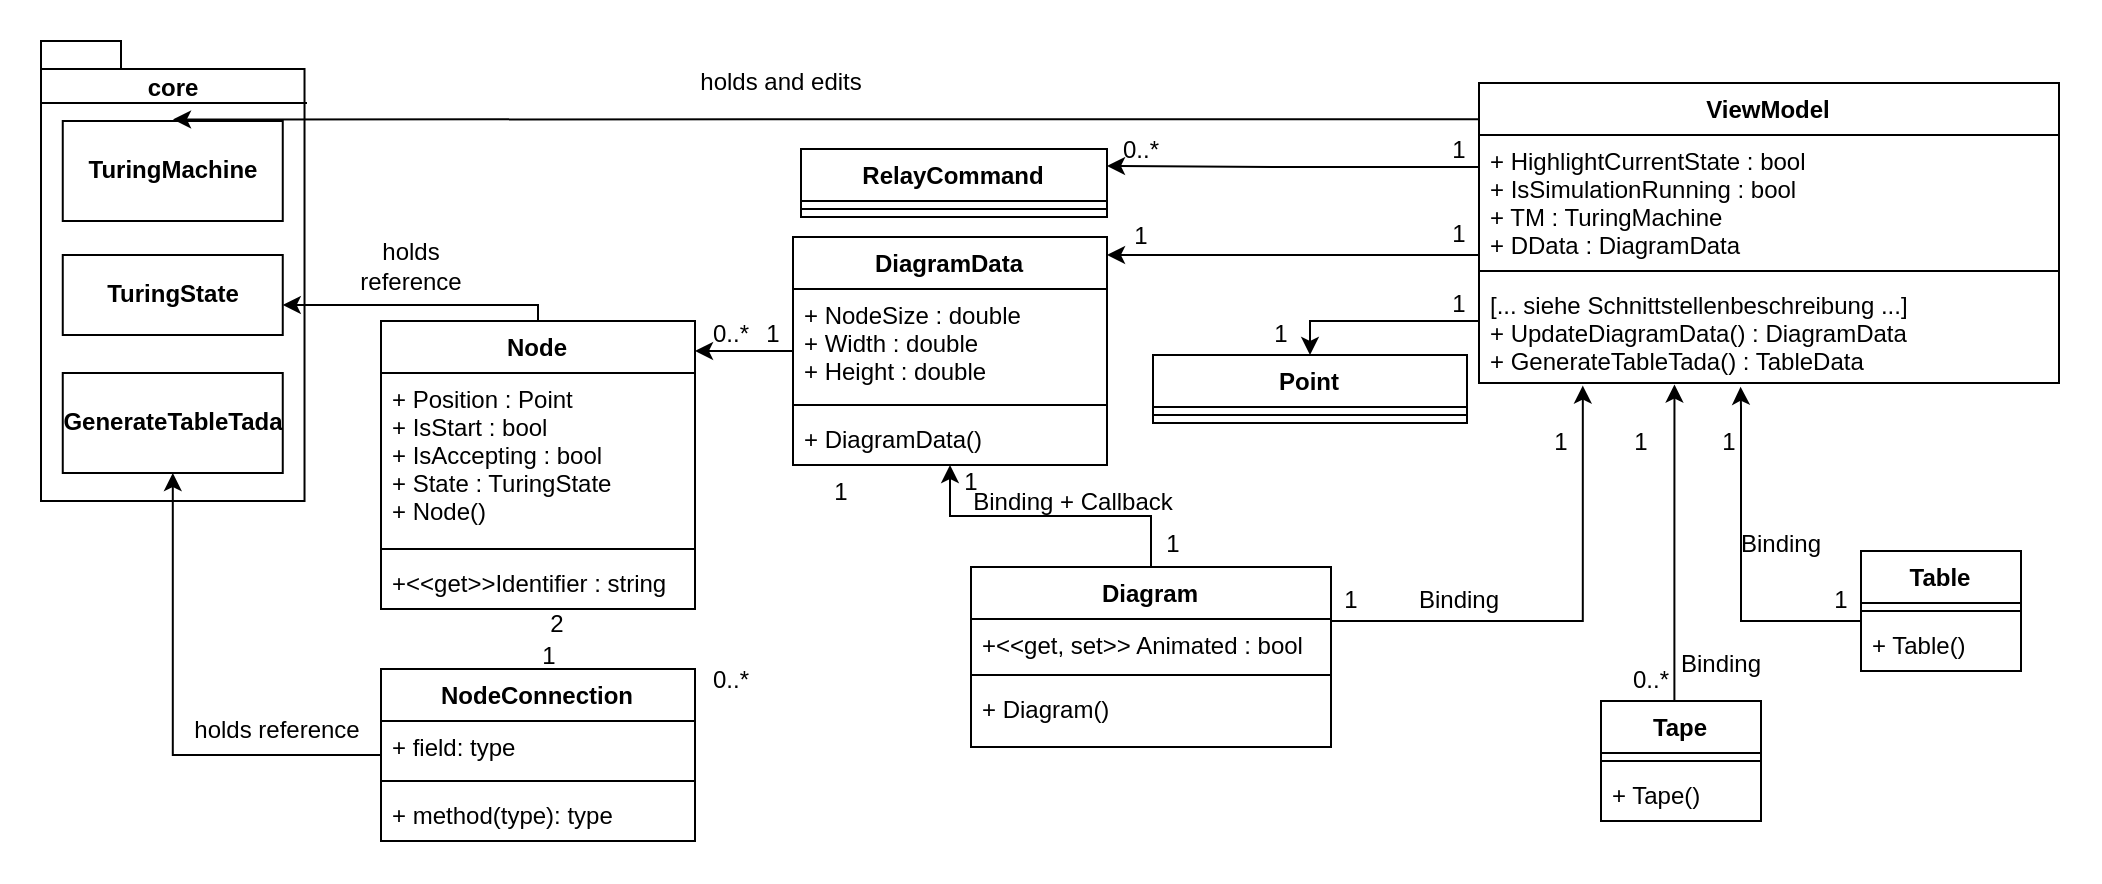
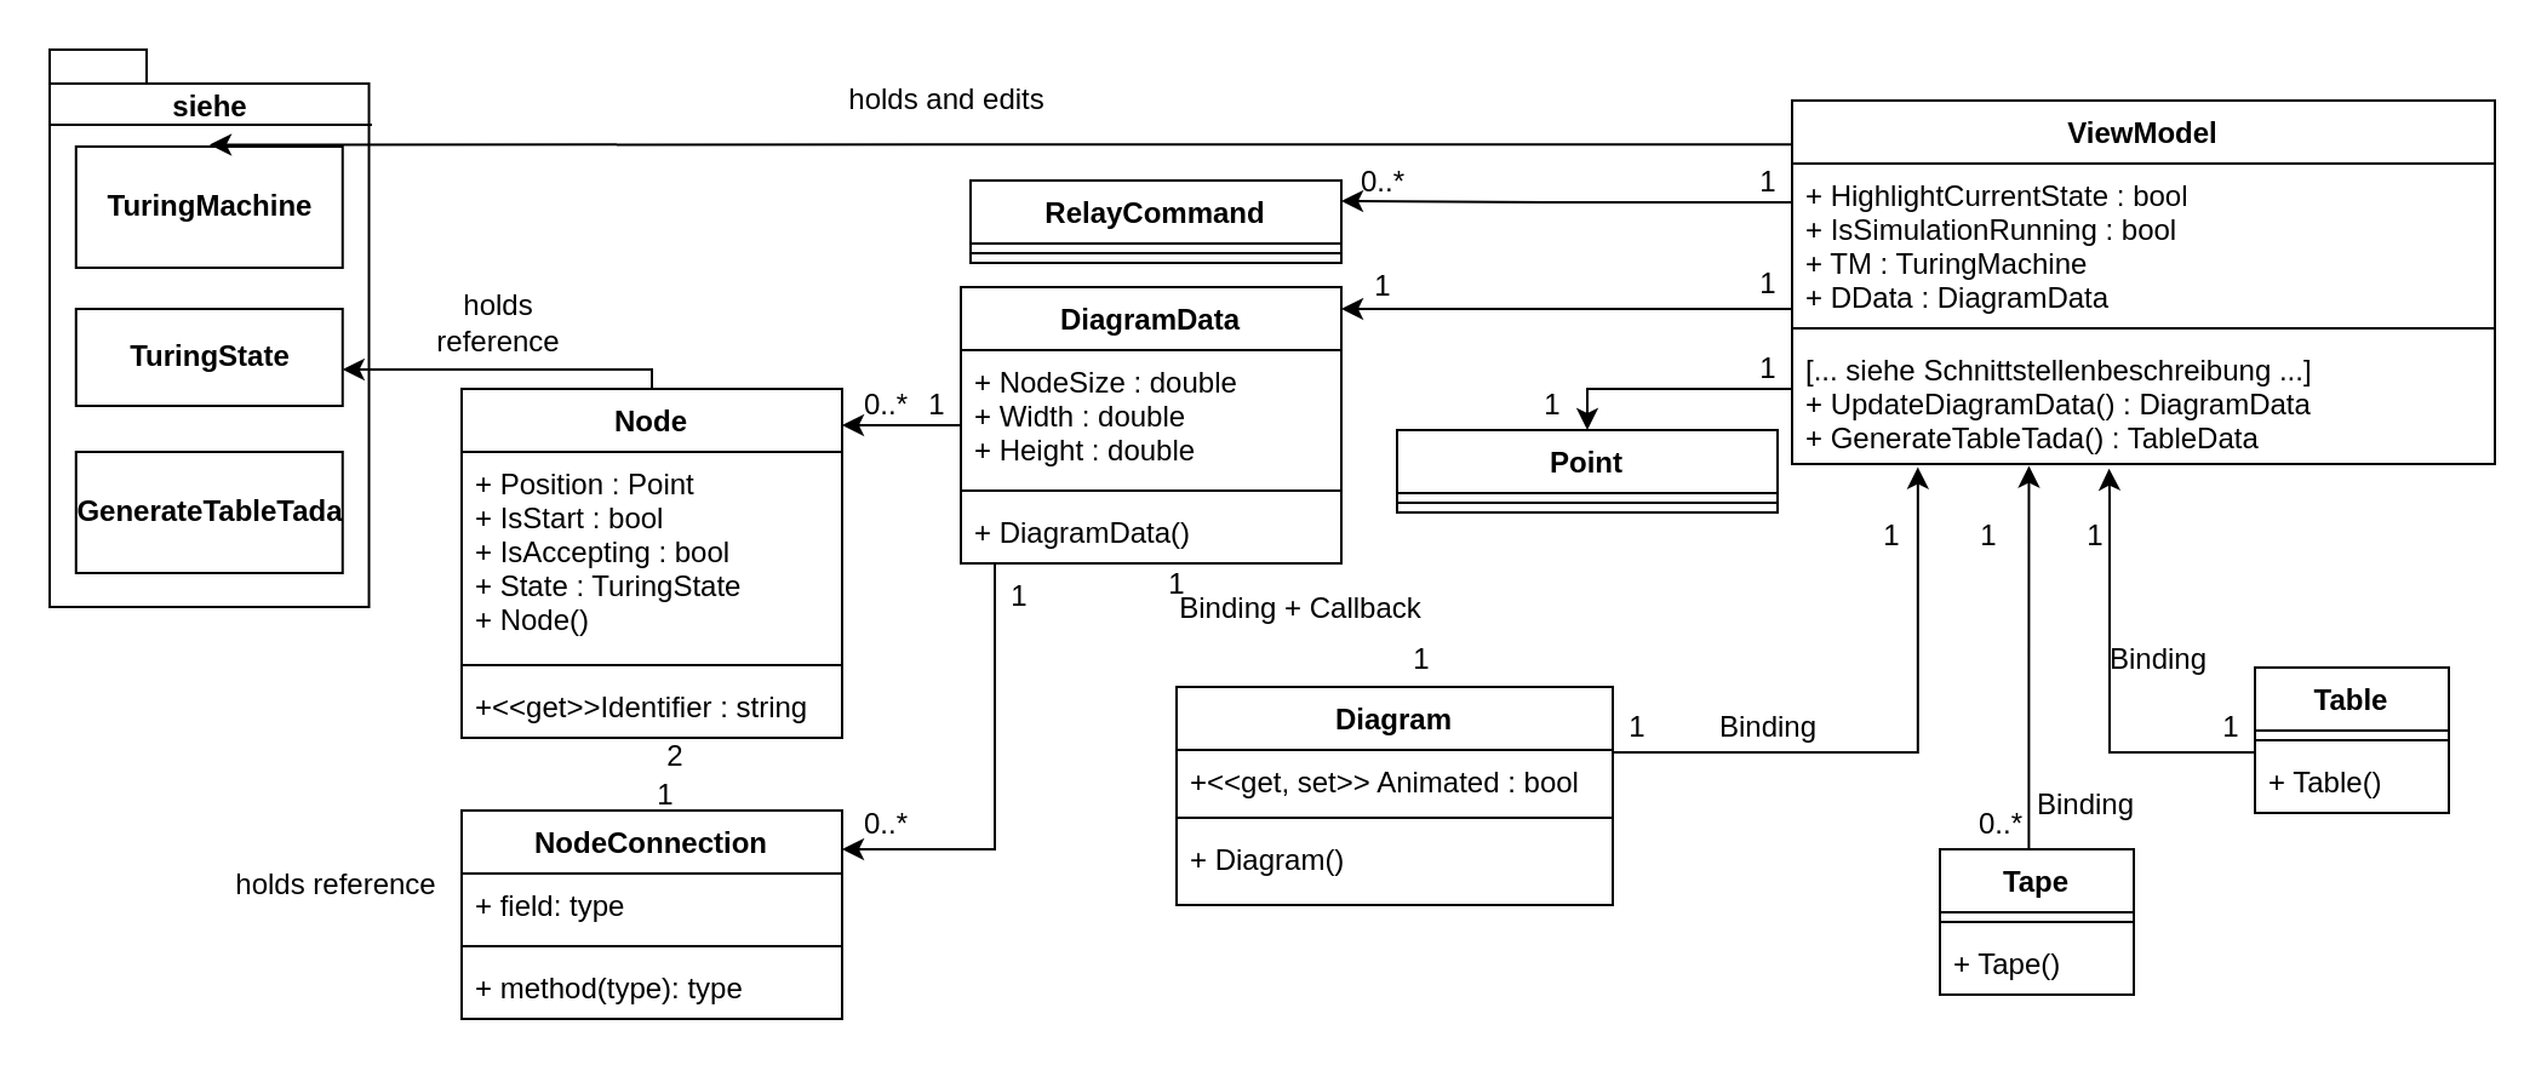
- <mxCell id="24" value="core" style="shape=folder;fontStyle=1;spacingTop=10;tabWidth=40;tabHeight=14;tabPosition=left;html=1;verticalAlign=top;" vertex="1" parent="1"><mxGeometry x="20" y="20" width="131.76" height="230" as="geometry" /></mxCell>
+ <mxCell id="24" value="siehe" style="shape=folder;fontStyle=1;spacingTop=10;tabWidth=40;tabHeight=14;tabPosition=left;html=1;verticalAlign=top;" vertex="1" parent="1"><mxGeometry x="20" y="20" width="131.76" height="230" as="geometry" /></mxCell>
- <mxCell id="36" style="edgeStyle=orthogonalEdgeStyle;rounded=0;orthogonalLoop=1;jettySize=auto;html=1;startArrow=none;startFill=0;endArrow=classic;endFill=1;endSize=6;strokeWidth=1;" edge="1" parent="1" source="37" target="12"><mxGeometry relative="1" as="geometry" /></mxCell>
+ <mxCell id="11" style="edgeStyle=orthogonalEdgeStyle;rounded=0;orthogonalLoop=1;jettySize=auto;html=1;startArrow=none;startFill=0;endArrow=classic;endFill=1;endSize=6;strokeWidth=1;" edge="1" parent="1" source="12" target="20"><mxGeometry relative="1" as="geometry"><Array as="points"><mxPoint x="410" y="350" /></Array></mxGeometry></mxCell>
- <mxCell id="31" style="edgeStyle=orthogonalEdgeStyle;rounded=0;orthogonalLoop=1;jettySize=auto;html=1;startArrow=none;startFill=0;endArrow=classic;endFill=1;endSize=6;strokeWidth=1;" edge="1" parent="1" source="20" target="26"><mxGeometry relative="1" as="geometry" /></mxCell>
